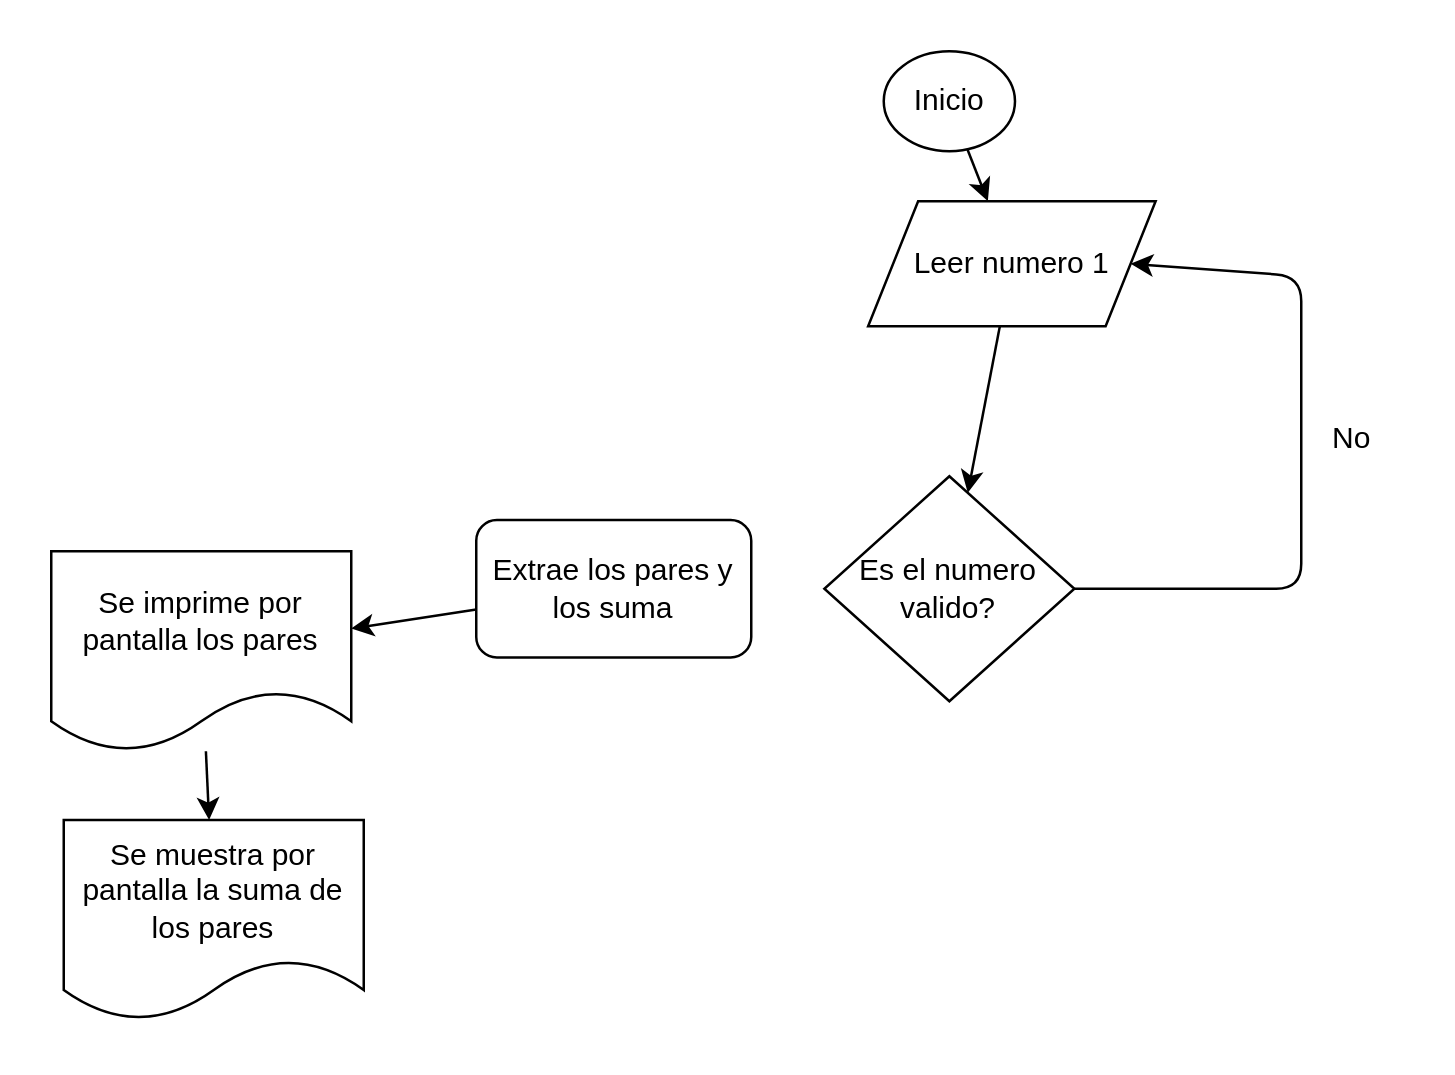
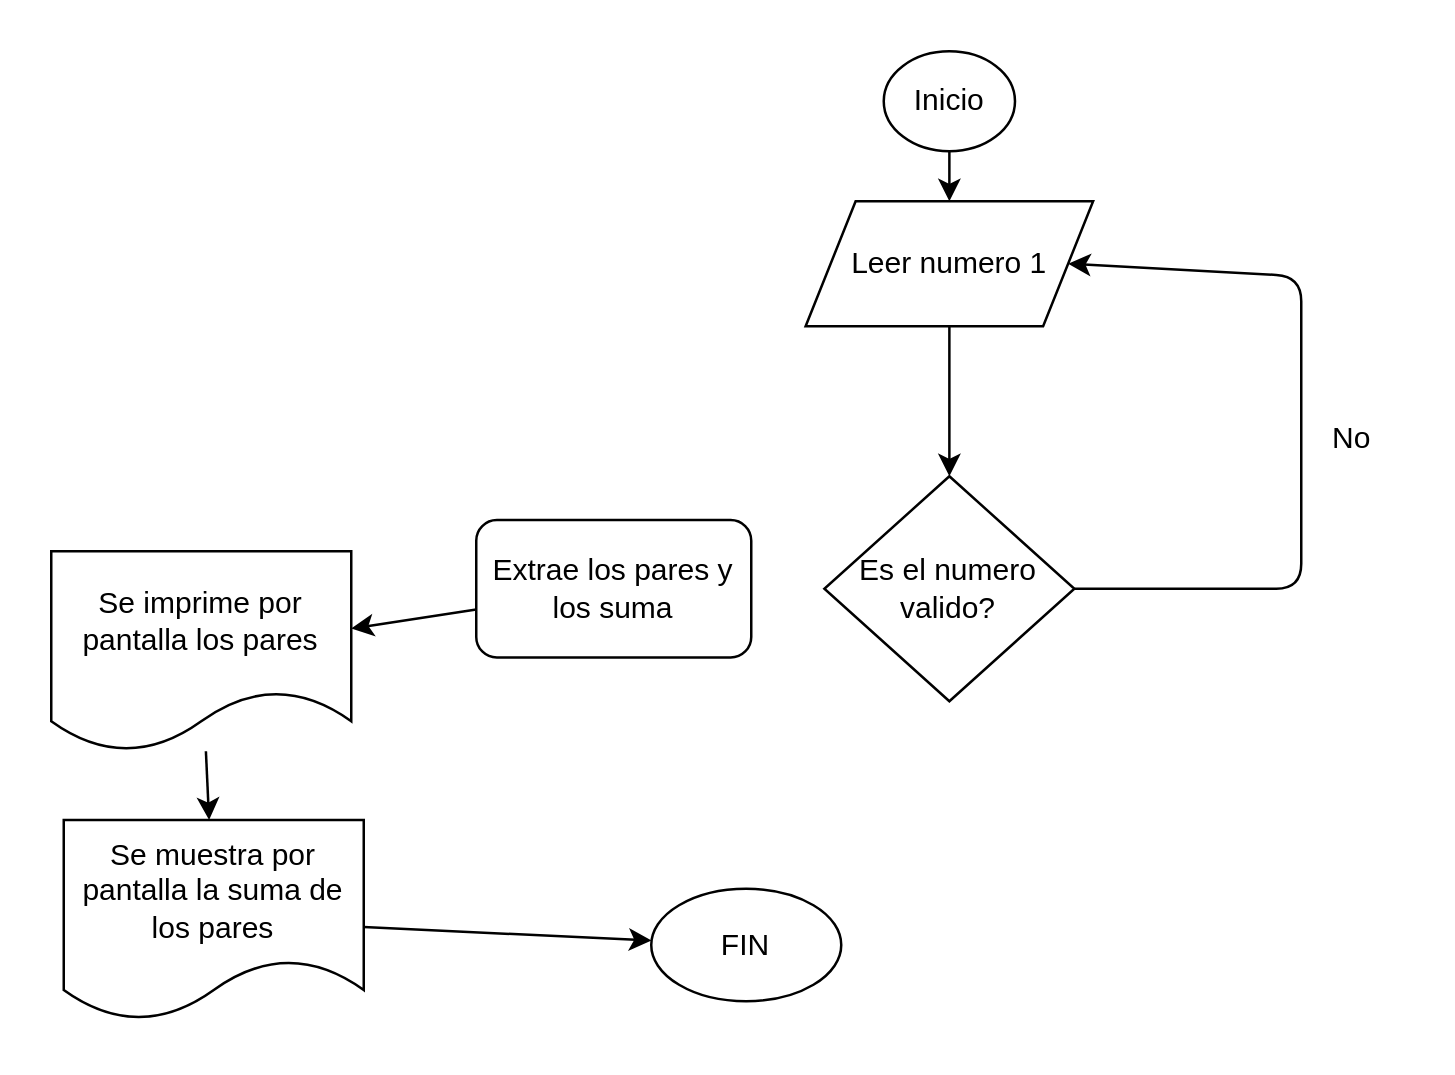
- <mxCell id="5" value="Leer numero 1" style="shape=parallelogram;perimeter=parallelogramPerimeter;whiteSpace=wrap;html=1;fixedSize=1;" vertex="1" parent="1"><mxGeometry x="346.75" y="80" width="115" height="50" as="geometry" /></mxCell>
+ <mxCell id="5" value="Leer numero 1" style="shape=parallelogram;perimeter=parallelogramPerimeter;whiteSpace=wrap;html=1;fixedSize=1;" vertex="1" parent="1"><mxGeometry x="321.75" y="80" width="115" height="50" as="geometry" /></mxCell>
+ <mxCell id="11" value="" style="edgeStyle=none;html=1;" edge="1" parent="1" source="12" target="13"><mxGeometry relative="1" as="geometry" /></mxCell>
+ <mxCell id="13" value="FIN" style="ellipse;whiteSpace=wrap;html=1;" vertex="1" parent="1"><mxGeometry x="260" y="355" width="76" height="45" as="geometry" /></mxCell>
